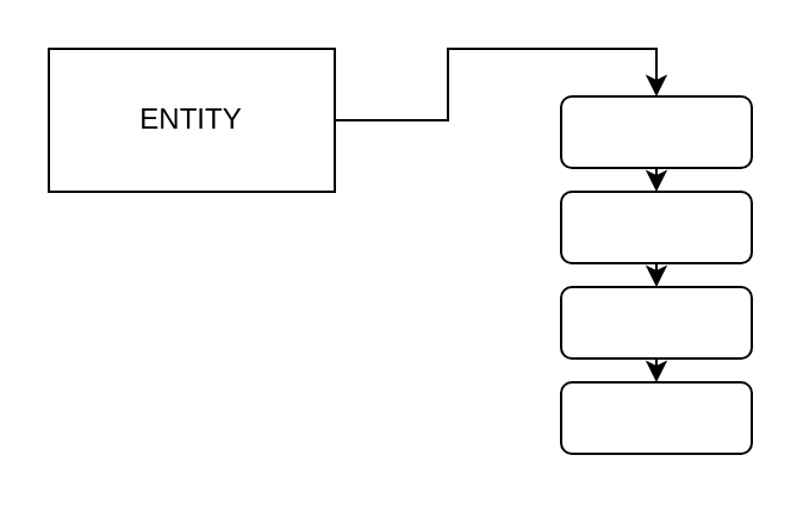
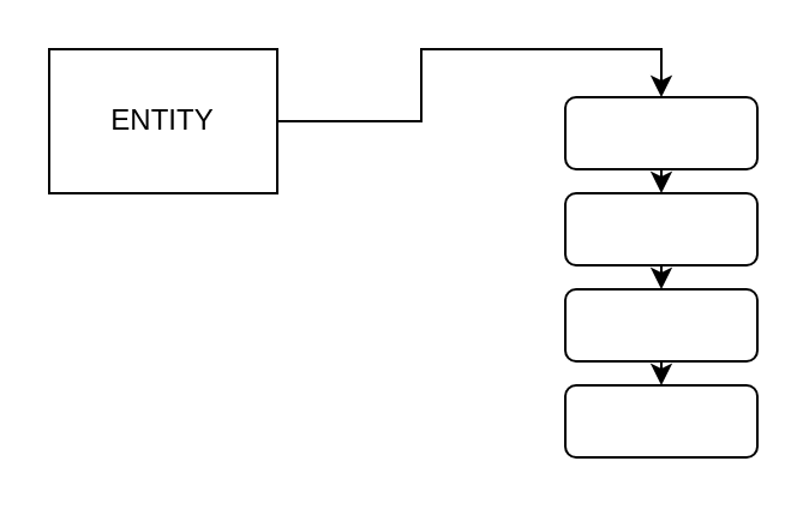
- <mxCell id="3" value="ENTITY" style="rounded=0;whiteSpace=wrap;html=1;" vertex="1" parent="1"><mxGeometry x="20" y="20" width="120" height="60" as="geometry" /></mxCell>
+ <mxCell id="3" value="ENTITY" style="rounded=0;whiteSpace=wrap;html=1;" vertex="1" parent="1"><mxGeometry x="20" y="20" width="95" height="60" as="geometry" /></mxCell>
